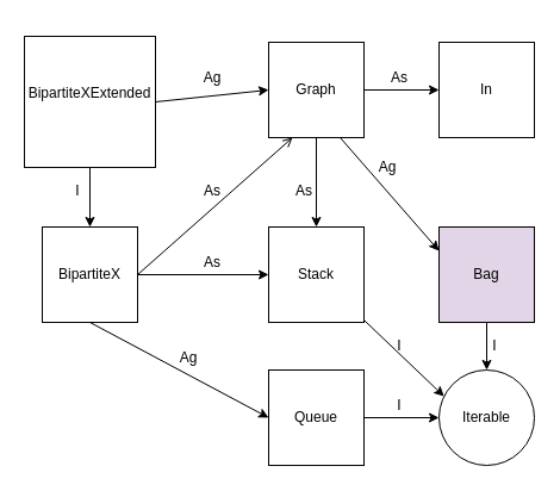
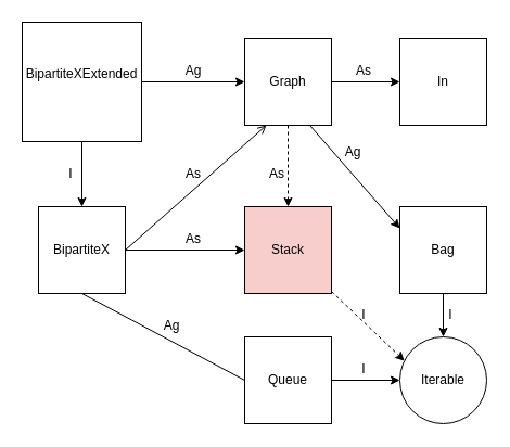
- <mxCell id="3" value="&lt;div&gt;BipartiteXExtended&lt;/div&gt;&lt;div&gt;&lt;br&gt;&lt;/div&gt;" style="whiteSpace=wrap;html=1;aspect=fixed;" vertex="1" parent="1"><mxGeometry x="20" y="30" width="110" height="110" as="geometry" /></mxCell>
+ <mxCell id="3" value="&lt;div&gt;BipartiteXExtended&lt;/div&gt;&lt;div&gt;&lt;br&gt;&lt;/div&gt;" style="whiteSpace=wrap;html=1;aspect=fixed;" vertex="1" parent="1"><mxGeometry x="20" y="20" width="110" height="110" as="geometry" /></mxCell>
- <mxCell id="14" value="" style="endArrow=classic;html=1;exitX=0.5;exitY=1;exitDx=0;exitDy=0;entryX=0.5;entryY=0;entryDx=0;entryDy=0;" edge="1" parent="1" source="6" target="11"><mxGeometry width="50" height="50" relative="1" as="geometry"><mxPoint x="35" y="340" as="sourcePoint" /><mxPoint x="85" y="290" as="targetPoint" /></mxGeometry></mxCell>
+ <mxCell id="14" value="" style="endArrow=classic;html=1;exitX=0.5;exitY=1;exitDx=0;exitDy=0;entryX=0.5;entryY=0;entryDx=0;entryDy=0;dashed=1;" edge="1" parent="1" source="6" target="11"><mxGeometry width="50" height="50" relative="1" as="geometry"><mxPoint x="35" y="340" as="sourcePoint" /><mxPoint x="85" y="290" as="targetPoint" /></mxGeometry></mxCell>
- <mxCell id="11" value="Stack" style="whiteSpace=wrap;html=1;aspect=fixed;" vertex="1" parent="1"><mxGeometry x="225" y="190" width="80" height="80" as="geometry" /></mxCell>
+ <mxCell id="11" value="Stack" style="whiteSpace=wrap;html=1;aspect=fixed;fillColor=#f8cecc;" vertex="1" parent="1"><mxGeometry x="225" y="190" width="80" height="80" as="geometry" /></mxCell>
- <mxCell id="16" value="Bag" style="whiteSpace=wrap;html=1;aspect=fixed;fillColor=#e1d5e7;" vertex="1" parent="1"><mxGeometry x="368" y="190" width="80" height="80" as="geometry" /></mxCell>
+ <mxCell id="16" value="Bag" style="whiteSpace=wrap;html=1;aspect=fixed;" vertex="1" parent="1"><mxGeometry x="368" y="190" width="80" height="80" as="geometry" /></mxCell>
- <mxCell id="27" value="" style="endArrow=classic;html=1;entryX=0;entryY=0.25;entryDx=0;entryDy=0;" edge="1" parent="1" source="11" target="25"><mxGeometry width="50" height="50" relative="1" as="geometry"><mxPoint x="305" y="320" as="sourcePoint" /><mxPoint x="355" y="270" as="targetPoint" /></mxGeometry></mxCell>
+ <mxCell id="27" value="" style="endArrow=classic;html=1;entryX=0;entryY=0.25;entryDx=0;entryDy=0;dashed=1;" edge="1" parent="1" source="11" target="25"><mxGeometry width="50" height="50" relative="1" as="geometry"><mxPoint x="305" y="320" as="sourcePoint" /><mxPoint x="355" y="270" as="targetPoint" /></mxGeometry></mxCell>
- <mxCell id="19" value="" style="endArrow=classic;html=1;exitX=0.5;exitY=1;exitDx=0;exitDy=0;entryX=0;entryY=0.5;entryDx=0;entryDy=0;" edge="1" parent="1" source="2" target="18"><mxGeometry width="50" height="50" relative="1" as="geometry"><mxPoint x="135" y="340" as="sourcePoint" /><mxPoint x="185" y="290" as="targetPoint" /></mxGeometry></mxCell>
+ <mxCell id="19" value="" style="endArrow=none;html=1;exitX=0.5;exitY=1;exitDx=0;exitDy=0;entryX=0;entryY=0.5;entryDx=0;entryDy=0;" edge="1" parent="1" source="2" target="18"><mxGeometry width="50" height="50" relative="1" as="geometry"><mxPoint x="135" y="340" as="sourcePoint" /><mxPoint x="185" y="290" as="targetPoint" /></mxGeometry></mxCell>
